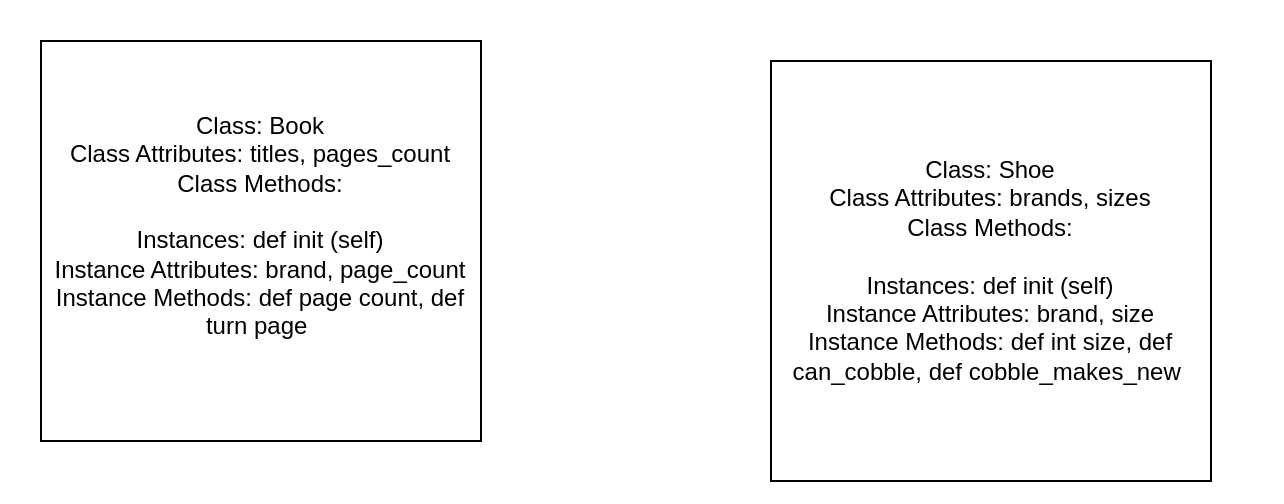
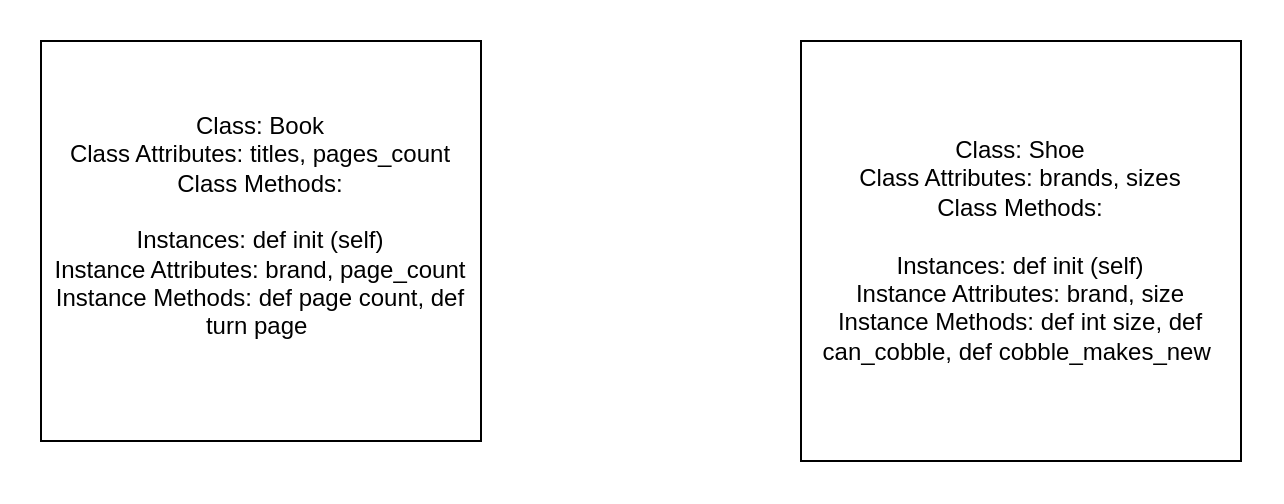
- <mxCell id="2" value="Class: Shoe&lt;br&gt;Class Attributes: brands, sizes&lt;br style=&quot;border-color: var(--border-color);&quot;&gt;Class Methods:&lt;br style=&quot;border-color: var(--border-color);&quot;&gt;&lt;br style=&quot;border-color: var(--border-color);&quot;&gt;Instances: def init (self)&lt;br style=&quot;border-color: var(--border-color);&quot;&gt;Instance Attributes: brand, size&lt;br style=&quot;border-color: var(--border-color);&quot;&gt;Instance Methods: def int size, def can_cobble, def cobble_makes_new&amp;nbsp;" style="whiteSpace=wrap;html=1;" vertex="1" parent="1"><mxGeometry x="385" y="30" width="220" height="210" as="geometry" /></mxCell>
+ <mxCell id="2" value="Class: Shoe&lt;br&gt;Class Attributes: brands, sizes&lt;br style=&quot;border-color: var(--border-color);&quot;&gt;Class Methods:&lt;br style=&quot;border-color: var(--border-color);&quot;&gt;&lt;br style=&quot;border-color: var(--border-color);&quot;&gt;Instances: def init (self)&lt;br style=&quot;border-color: var(--border-color);&quot;&gt;Instance Attributes: brand, size&lt;br style=&quot;border-color: var(--border-color);&quot;&gt;Instance Methods: def int size, def can_cobble, def cobble_makes_new&amp;nbsp;" style="whiteSpace=wrap;html=1;" vertex="1" parent="1"><mxGeometry x="400" y="20" width="220" height="210" as="geometry" /></mxCell>
